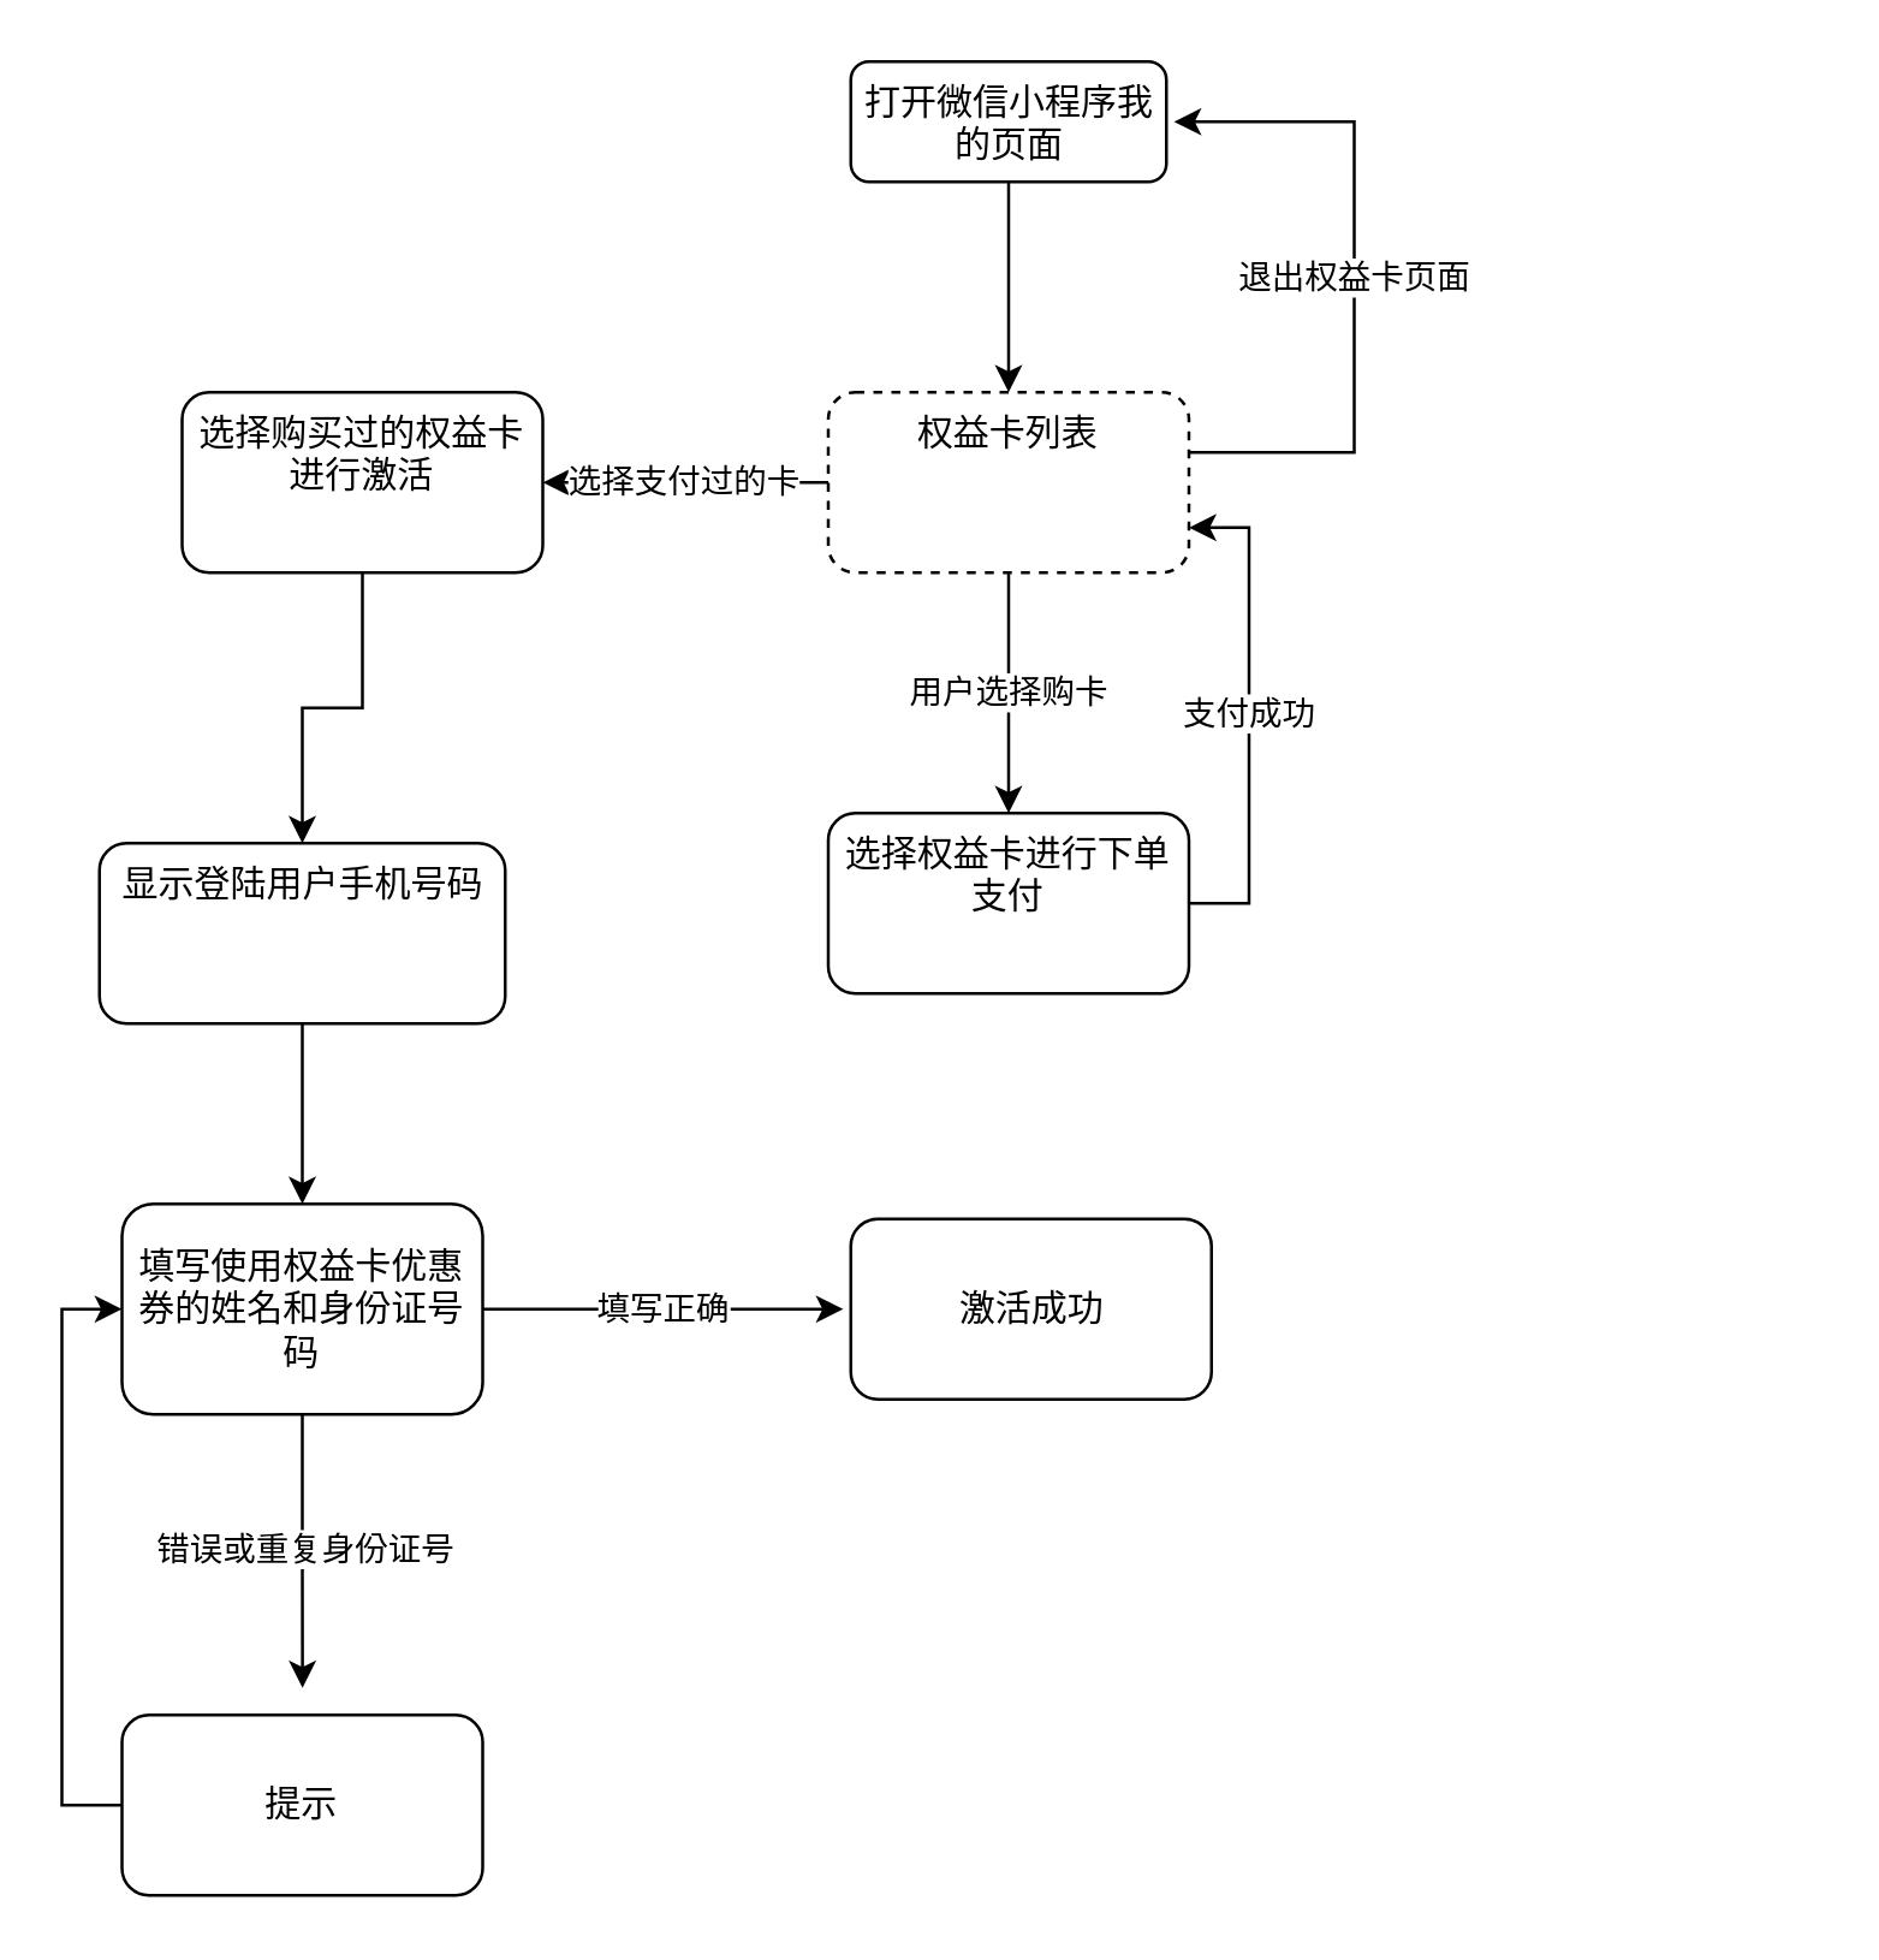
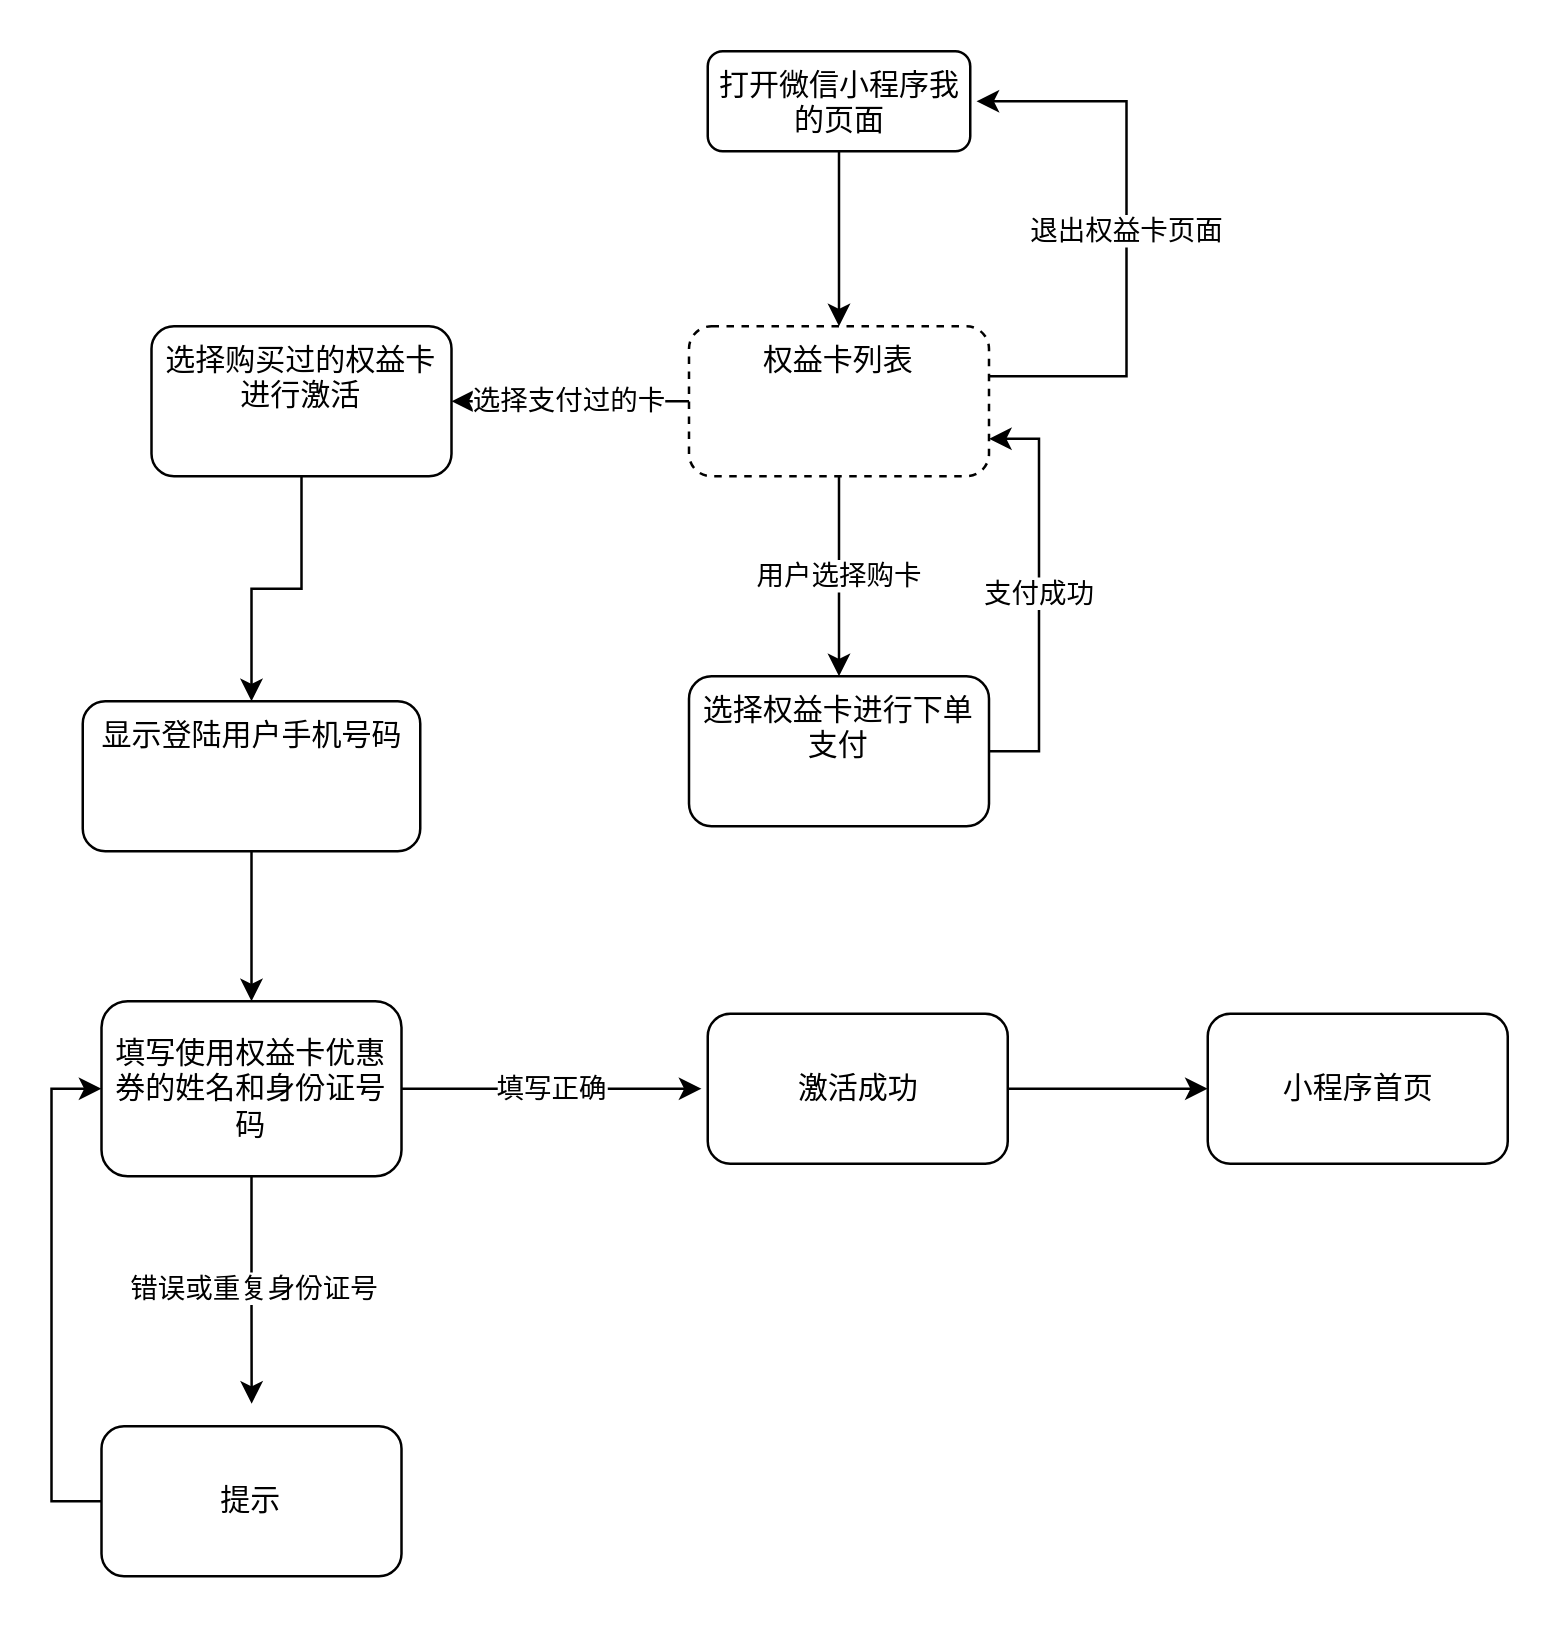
+ <mxCell id="14" value="" style="edgeStyle=orthogonalEdgeStyle;rounded=0;orthogonalLoop=1;jettySize=auto;html=1;" edge="1" parent="1" source="15" target="21"><mxGeometry relative="1" as="geometry" /></mxCell>
+ <mxCell id="21" value="小程序首页" style="whiteSpace=wrap;html=1;rounded=1;" vertex="1" parent="1"><mxGeometry x="482.5" y="405" width="120" height="60" as="geometry" /></mxCell>
